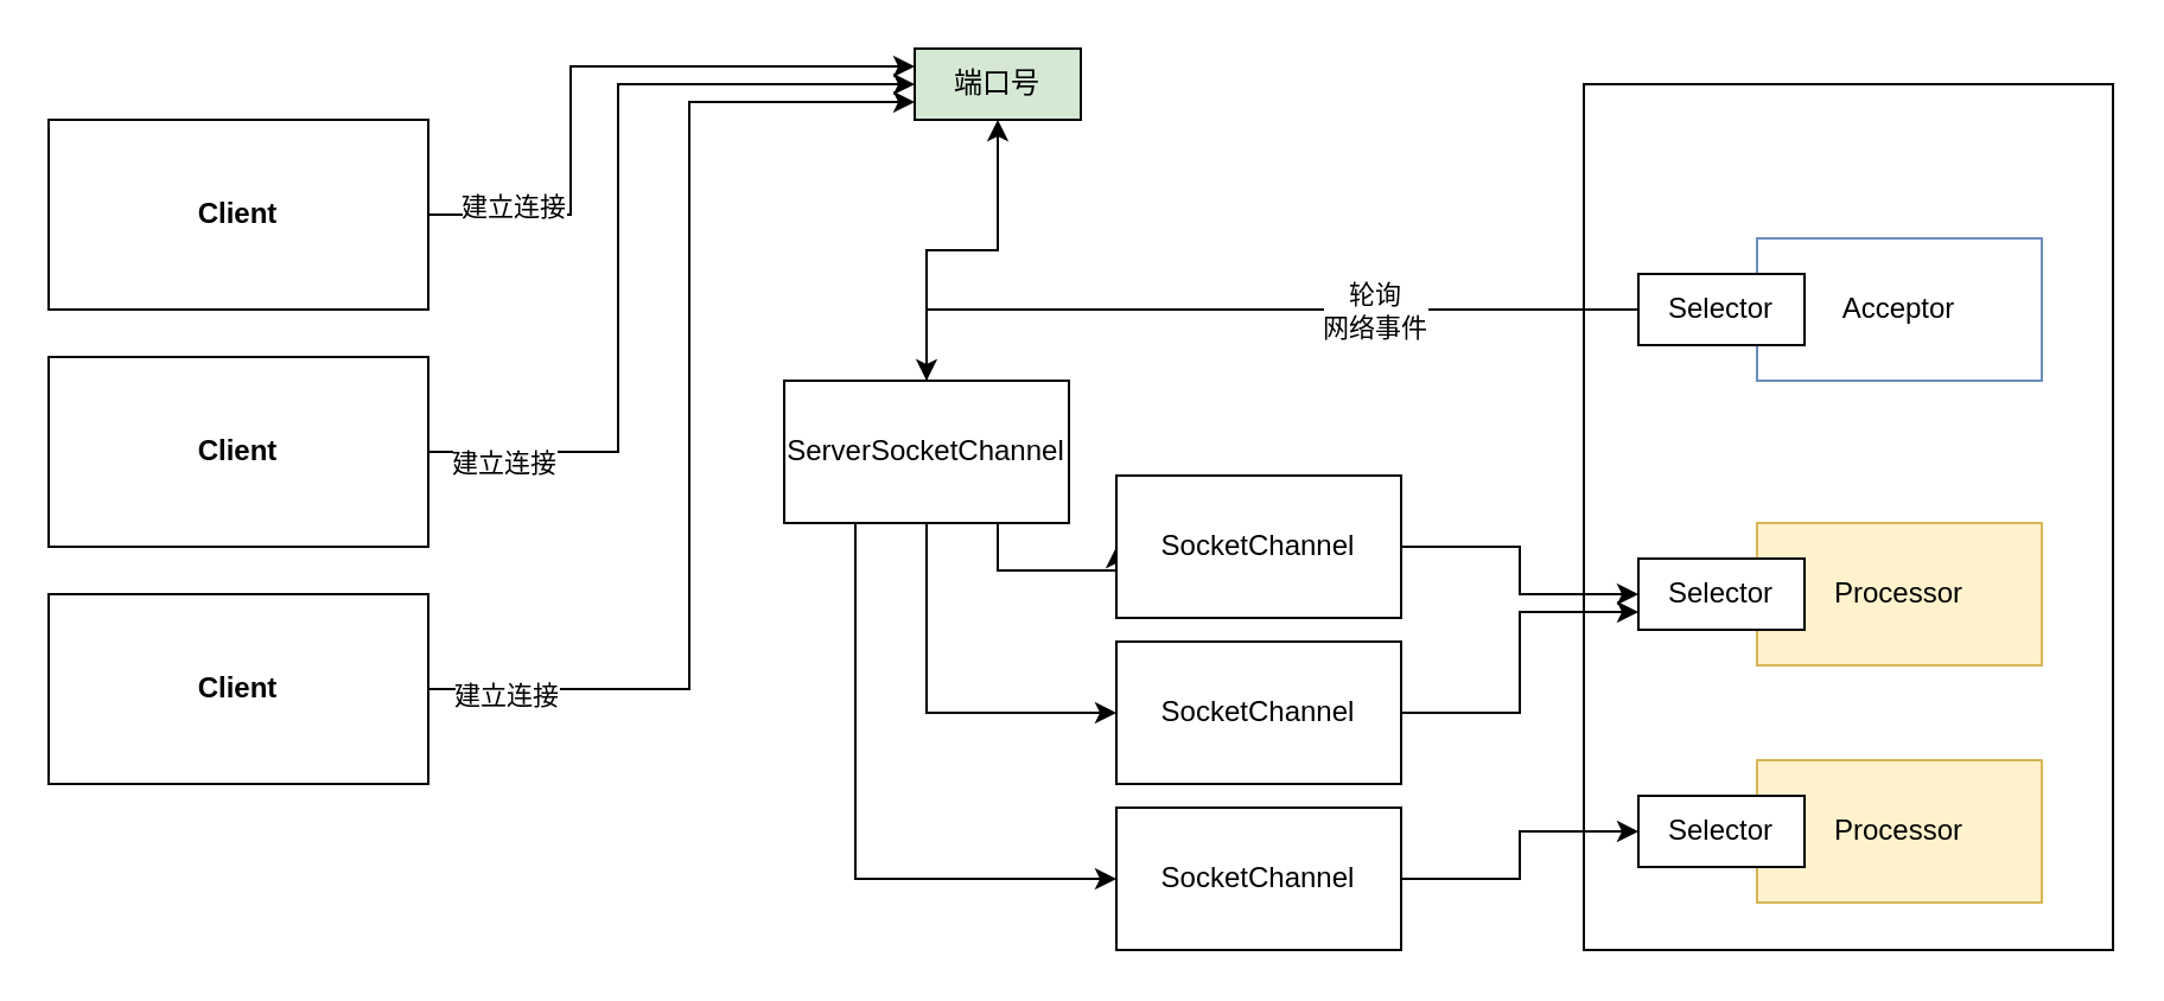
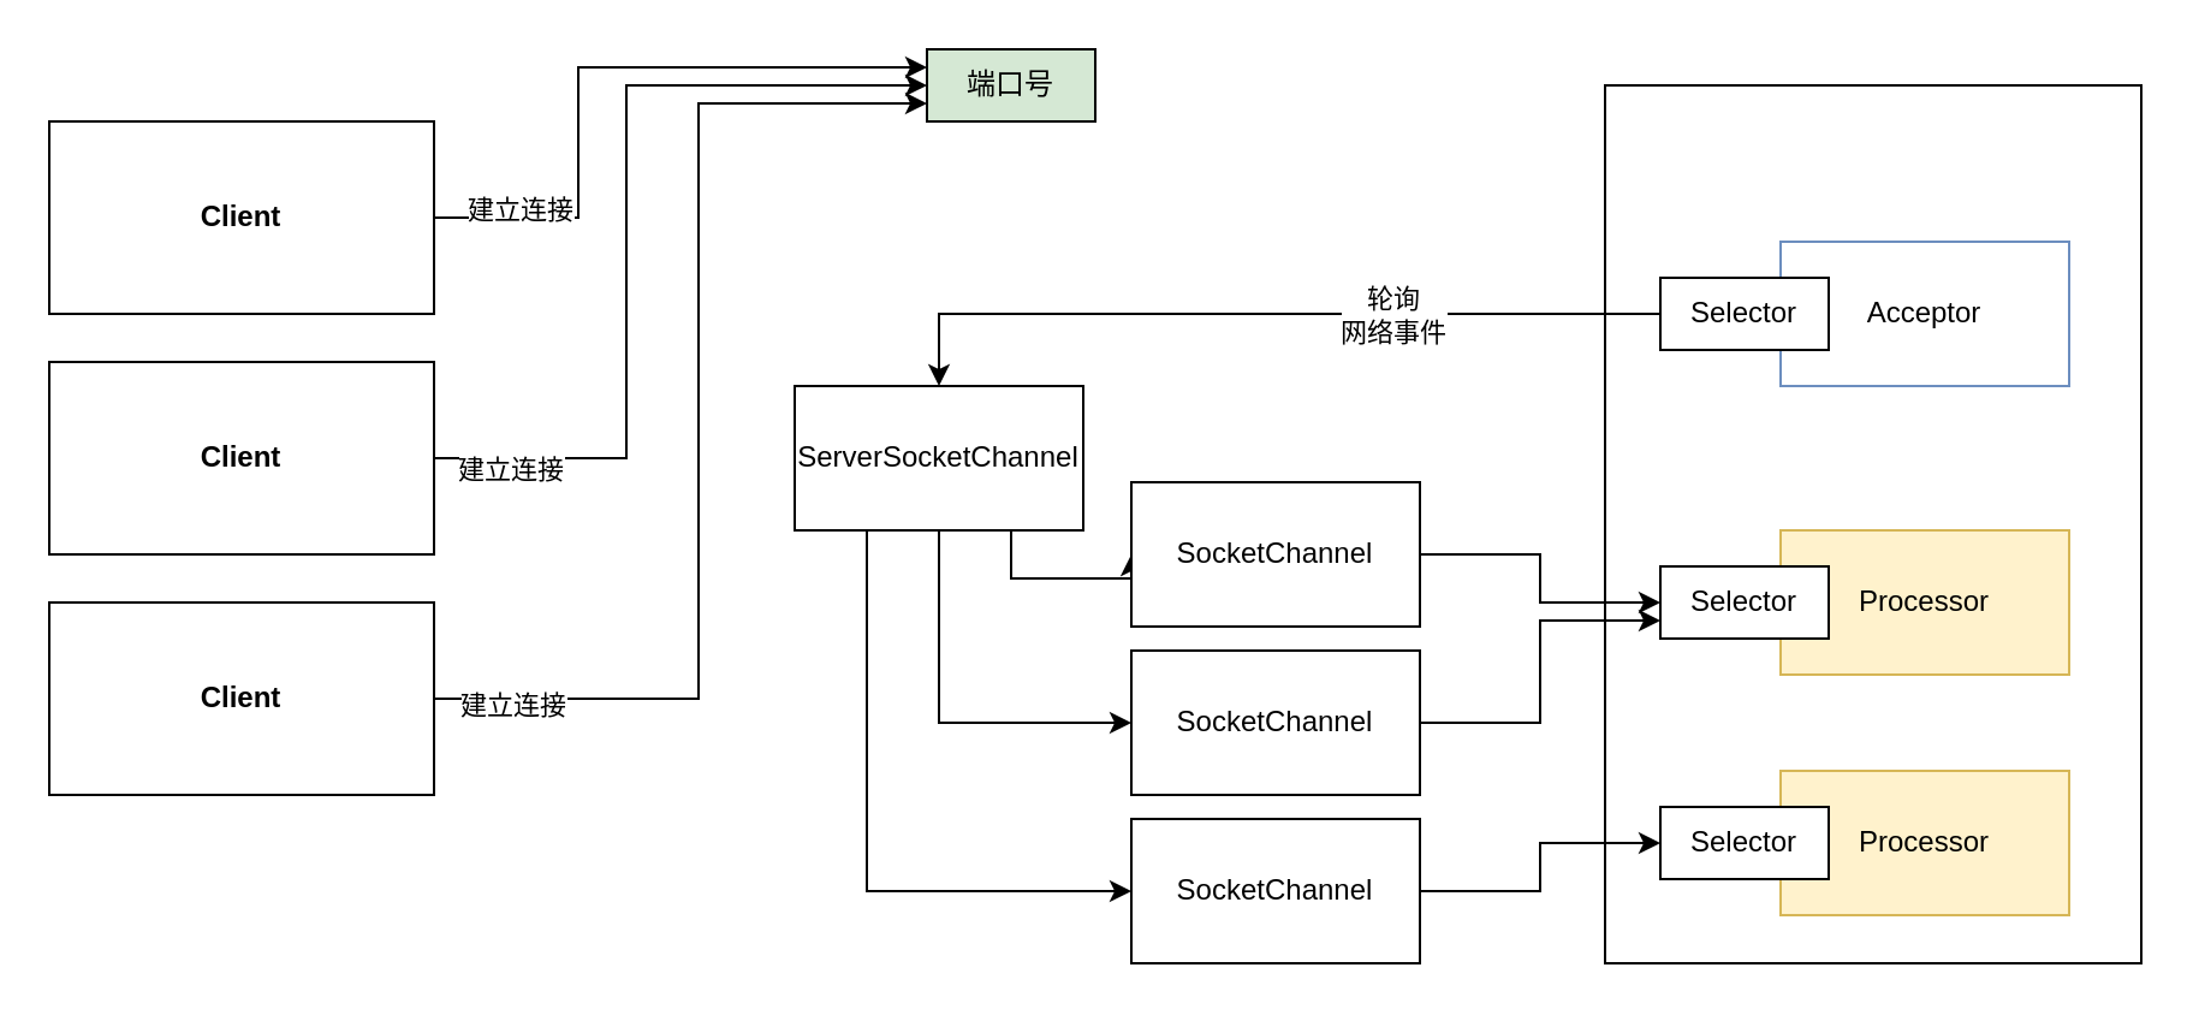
- <mxCell id="16" style="edgeStyle=orthogonalEdgeStyle;rounded=0;orthogonalLoop=1;jettySize=auto;html=1;exitX=0.5;exitY=0;exitDx=0;exitDy=0;" edge="1" parent="1" source="20" target="21"><mxGeometry relative="1" as="geometry" /></mxCell>
